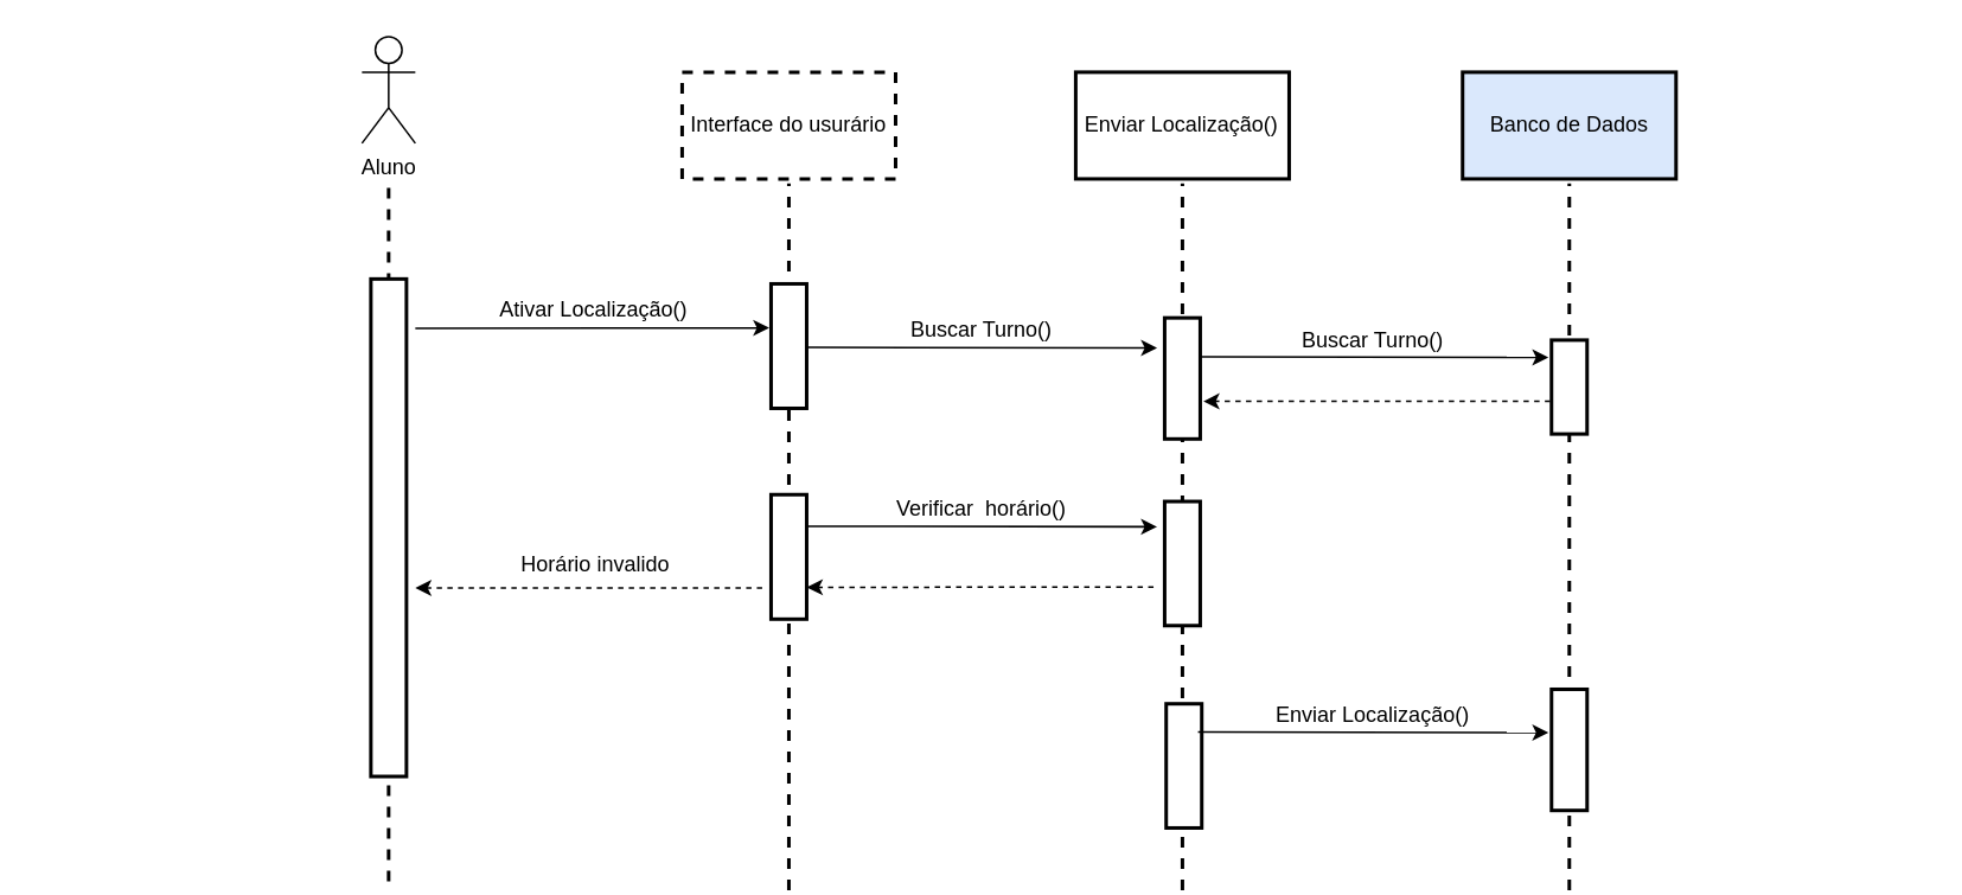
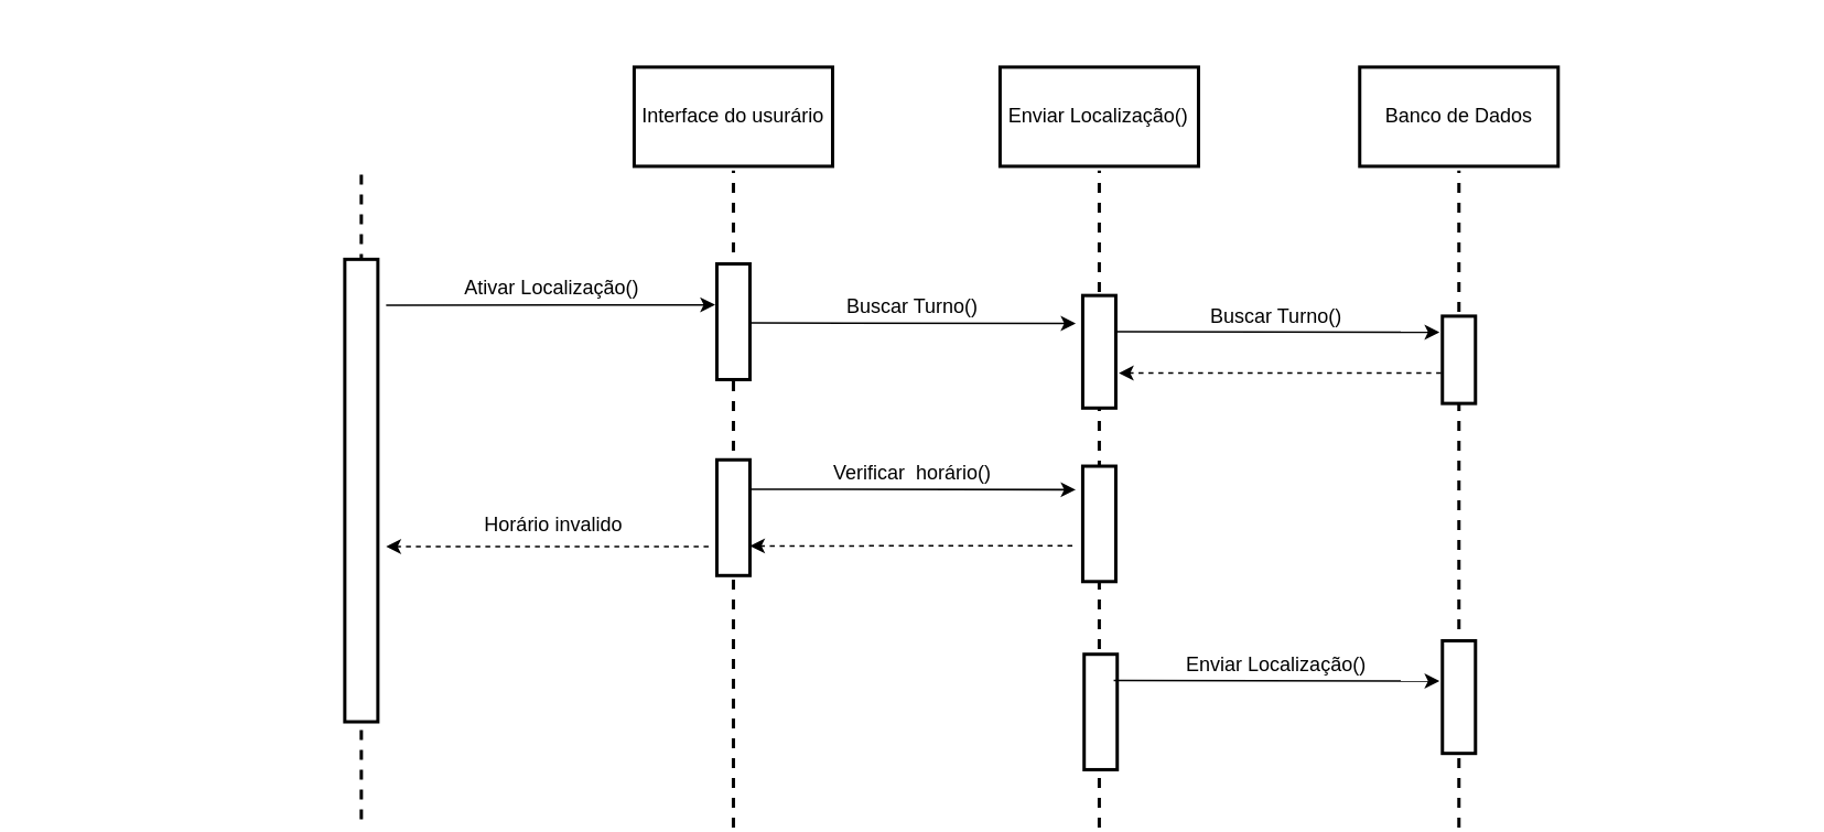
- <mxCell id="2" value="Aluno" style="shape=umlActor;verticalLabelPosition=bottom;labelBackgroundColor=#ffffff;verticalAlign=top;html=1;outlineConnect=0;" parent="1" vertex="1"><mxGeometry x="203" y="20" width="30" height="60" as="geometry" /></mxCell>
- <mxCell id="5" value="Interface do usurário" style="rounded=0;whiteSpace=wrap;html=1;strokeWidth=2;dashed=1;" parent="1" vertex="1"><mxGeometry x="383" y="40" width="120" height="60" as="geometry" /></mxCell>
+ <mxCell id="5" value="Interface do usurário" style="rounded=0;whiteSpace=wrap;html=1;strokeWidth=2;" parent="1" vertex="1"><mxGeometry x="383" y="40" width="120" height="60" as="geometry" /></mxCell>
- <mxCell id="12" value="Banco de Dados" style="rounded=0;whiteSpace=wrap;html=1;strokeWidth=2;fillColor=#dae8fc;" parent="1" vertex="1"><mxGeometry x="821.75" y="40" width="120" height="60" as="geometry" /></mxCell>
+ <mxCell id="12" value="Banco de Dados" style="rounded=0;whiteSpace=wrap;html=1;strokeWidth=2;" parent="1" vertex="1"><mxGeometry x="821.75" y="40" width="120" height="60" as="geometry" /></mxCell>
